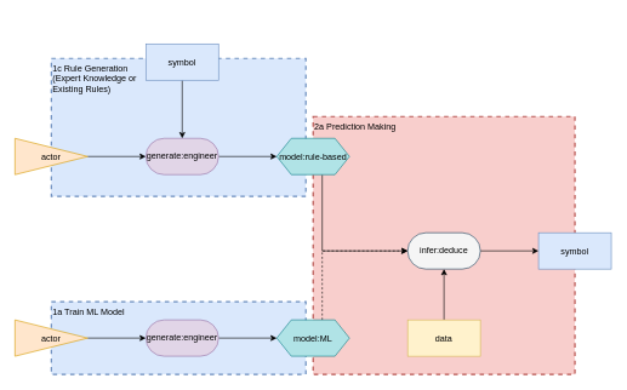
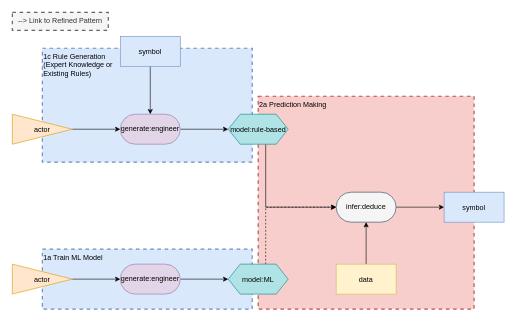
+ <mxCell id="24" value="--&amp;gt; Link to Refined Pattern" style="text;html=1;align=center;verticalAlign=middle;whiteSpace=wrap;rounded=0;dashed=1;fillColor=#f5f5f5;fontColor=#333333;strokeColor=#666666;strokeWidth=2;" name="text" vertex="1" parent="1"><mxGeometry x="20" y="20" width="160" height="30" as="geometry" /></mxCell>
